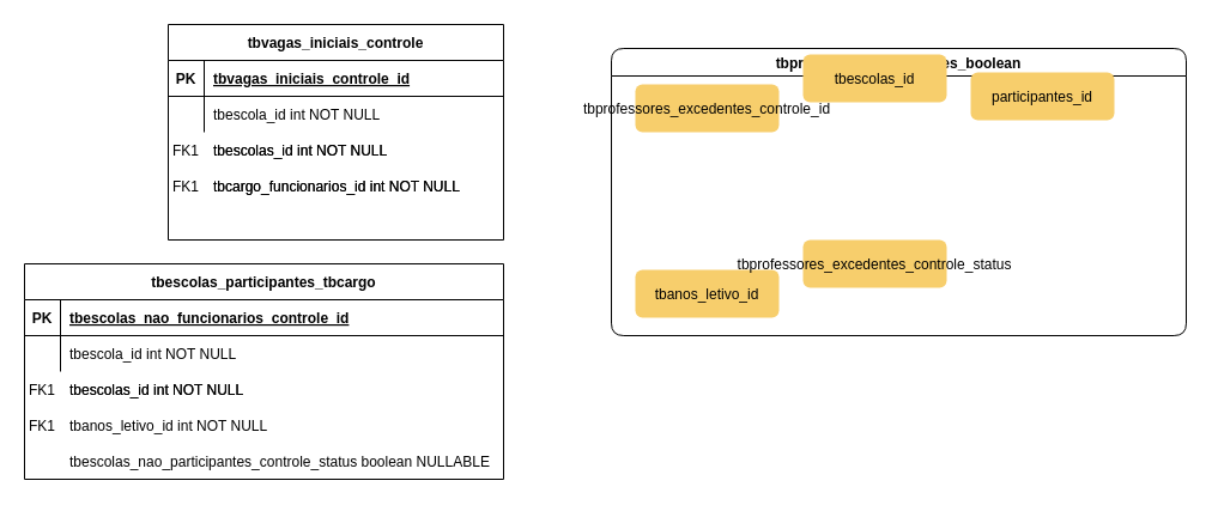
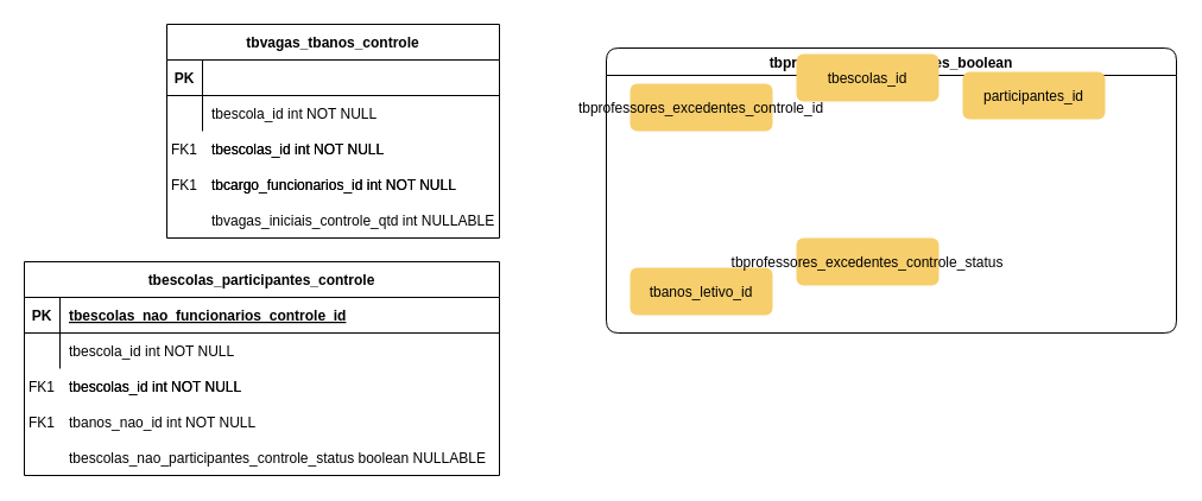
- <mxCell id="2" value="tbvagas_iniciais_controle" style="shape=table;startSize=30;container=1;collapsible=1;childLayout=tableLayout;fixedRows=1;rowLines=0;fontStyle=1;align=center;resizeLast=1;" parent="1" vertex="1"><mxGeometry x="140" y="20" width="280" height="180" as="geometry" /></mxCell>
+ <mxCell id="2" value="tbvagas_tbanos_controle" style="shape=table;startSize=30;container=1;collapsible=1;childLayout=tableLayout;fixedRows=1;rowLines=0;fontStyle=1;align=center;resizeLast=1;" parent="1" vertex="1"><mxGeometry x="140" y="20" width="280" height="180" as="geometry" /></mxCell>
- <mxCell id="5" value="tbvagas_iniciais_controle_id" style="shape=partialRectangle;overflow=hidden;connectable=0;fillColor=none;top=0;left=0;bottom=0;right=0;align=left;spacingLeft=6;fontStyle=5;" parent="3" vertex="1"><mxGeometry x="30" width="250" height="30" as="geometry"><mxRectangle width="250" height="30" as="alternateBounds" /></mxGeometry></mxCell>
+ <mxCell id="13" value="tbvagas_iniciais_controle_qtd int NULLABLE" style="shape=partialRectangle;overflow=hidden;connectable=0;fillColor=none;top=0;left=0;bottom=0;right=0;align=left;spacingLeft=6;" parent="1" vertex="1"><mxGeometry x="170" y="170" width="250" height="30" as="geometry"><mxRectangle width="240" height="30" as="alternateBounds" /></mxGeometry></mxCell>
- <mxCell id="16" value="tbescolas_participantes_tbcargo" style="shape=table;startSize=30;container=1;collapsible=1;childLayout=tableLayout;fixedRows=1;rowLines=0;fontStyle=1;align=center;resizeLast=1;" vertex="1" parent="1"><mxGeometry y="220" width="400" height="180" as="geometry" x="20" /></mxCell>
+ <mxCell id="16" value="tbescolas_participantes_controle" style="shape=table;startSize=30;container=1;collapsible=1;childLayout=tableLayout;fixedRows=1;rowLines=0;fontStyle=1;align=center;resizeLast=1;" vertex="1" parent="1"><mxGeometry y="220" width="400" height="180" as="geometry" x="20" /></mxCell>
- <mxCell id="26" value="tbanos_letivo_id int NOT NULL" style="shape=partialRectangle;overflow=hidden;connectable=0;fillColor=none;top=0;left=0;bottom=0;right=0;align=left;spacingLeft=6;" vertex="1" parent="1"><mxGeometry x="50" y="340" width="250" height="30" as="geometry"><mxRectangle width="240" height="30" as="alternateBounds" /></mxGeometry></mxCell>
+ <mxCell id="26" value="tbanos_nao_id int NOT NULL" style="shape=partialRectangle;overflow=hidden;connectable=0;fillColor=none;top=0;left=0;bottom=0;right=0;align=left;spacingLeft=6;" vertex="1" parent="1"><mxGeometry x="50" y="340" width="250" height="30" as="geometry"><mxRectangle width="240" height="30" as="alternateBounds" /></mxGeometry></mxCell>
